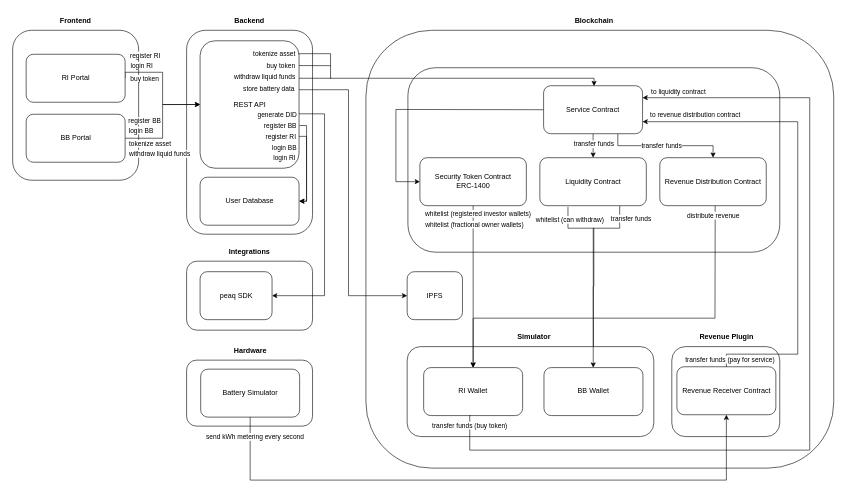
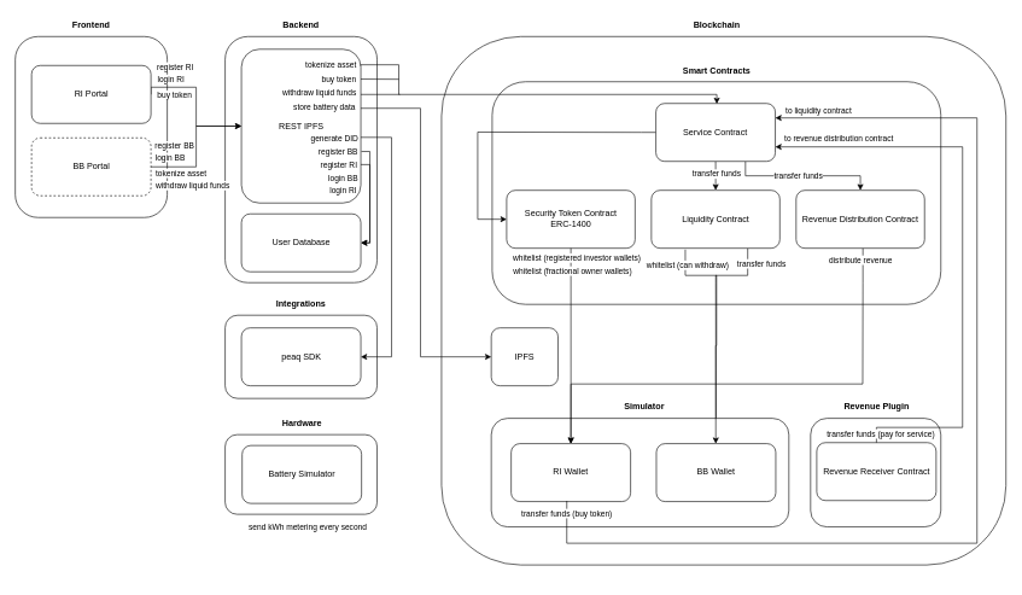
+ <mxCell id="30" value="Smart Contracts" style="text;html=1;strokeColor=none;fillColor=none;align=center;verticalAlign=middle;whiteSpace=wrap;rounded=0;fontStyle=1" vertex="1" parent="1"><mxGeometry x="936.5" y="82.43" width="105" height="30" as="geometry" /></mxCell>
- <mxCell id="25" value="REST API" style="rounded=1;whiteSpace=wrap;html=1;" vertex="1" parent="1"><mxGeometry x="332.5" y="67.5" width="165" height="212.5" as="geometry" /></mxCell>
+ <mxCell id="25" value="REST IPFS" style="rounded=1;whiteSpace=wrap;html=1;" vertex="1" parent="1"><mxGeometry x="332.5" y="67.5" width="165" height="212.5" as="geometry" /></mxCell>
- <mxCell id="13" value="BB Portal" style="rounded=1;whiteSpace=wrap;html=1;" vertex="1" parent="1"><mxGeometry x="42.5" y="190" width="165" height="80" as="geometry" /></mxCell>
+ <mxCell id="13" value="BB Portal" style="rounded=1;whiteSpace=wrap;html=1;dashed=1;" vertex="1" parent="1"><mxGeometry x="42.5" y="190" width="165" height="80" as="geometry" /></mxCell>
- <mxCell id="28" value="peaq SDK" style="rounded=1;whiteSpace=wrap;html=1;" vertex="1" parent="1"><mxGeometry x="332.5" y="452.5" width="120" height="80" as="geometry" /></mxCell>
+ <mxCell id="28" value="peaq SDK" style="rounded=1;whiteSpace=wrap;html=1;" vertex="1" parent="1"><mxGeometry x="332.5" y="452.5" width="165" height="80" as="geometry" /></mxCell>
- <mxCell id="63" style="edgeStyle=orthogonalEdgeStyle;rounded=0;orthogonalLoop=1;jettySize=auto;html=1;exitX=0.5;exitY=1;exitDx=0;exitDy=0;entryX=0.5;entryY=1;entryDx=0;entryDy=0;" edge="1" parent="1" source="62" target="59"><mxGeometry relative="1" as="geometry"><Array as="points"><mxPoint x="416" y="800" /><mxPoint x="1210" y="800" /></Array><mxPoint x="507" y="745" as="sourcePoint" /><mxPoint x="1170" y="780" as="targetPoint" /></mxGeometry></mxCell>
